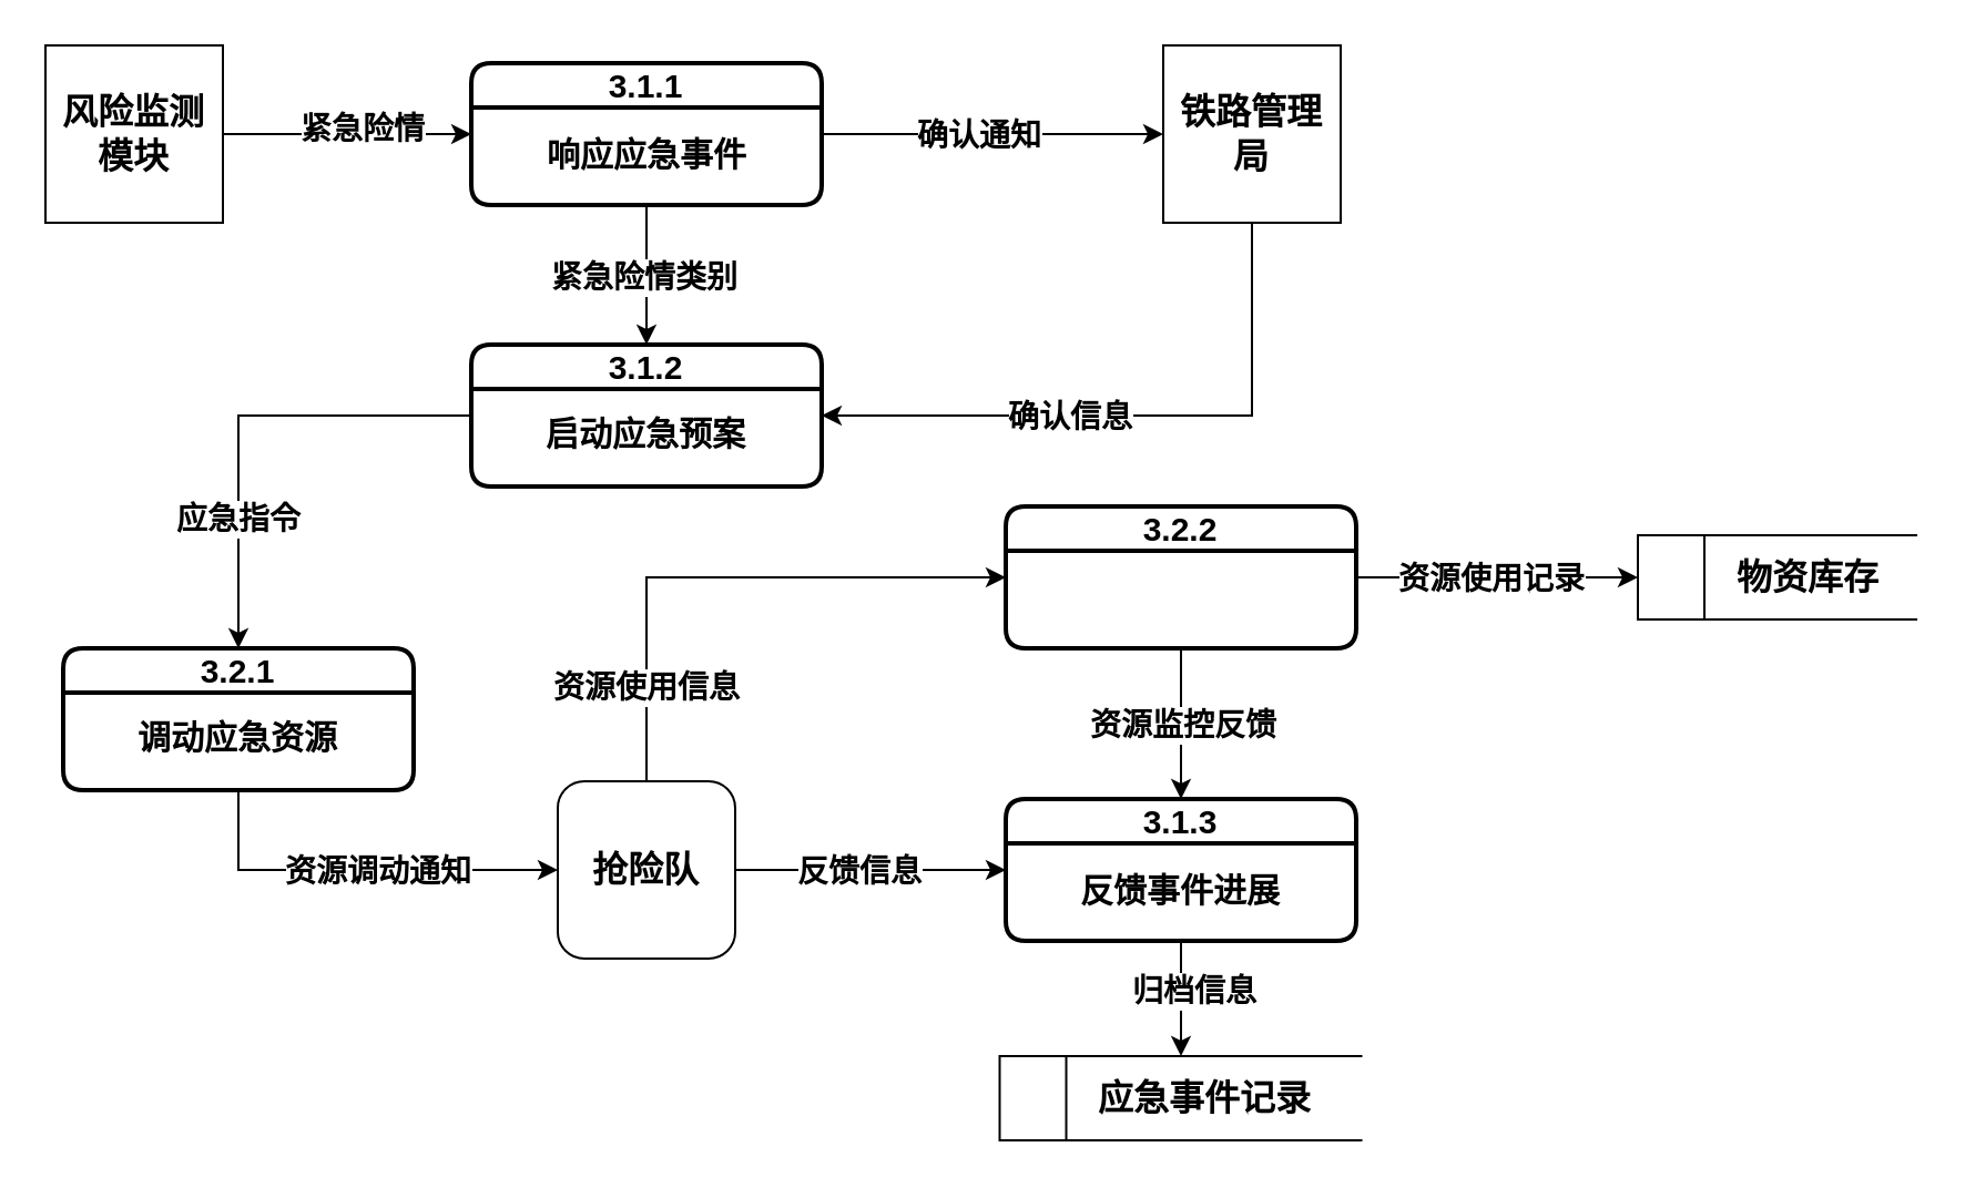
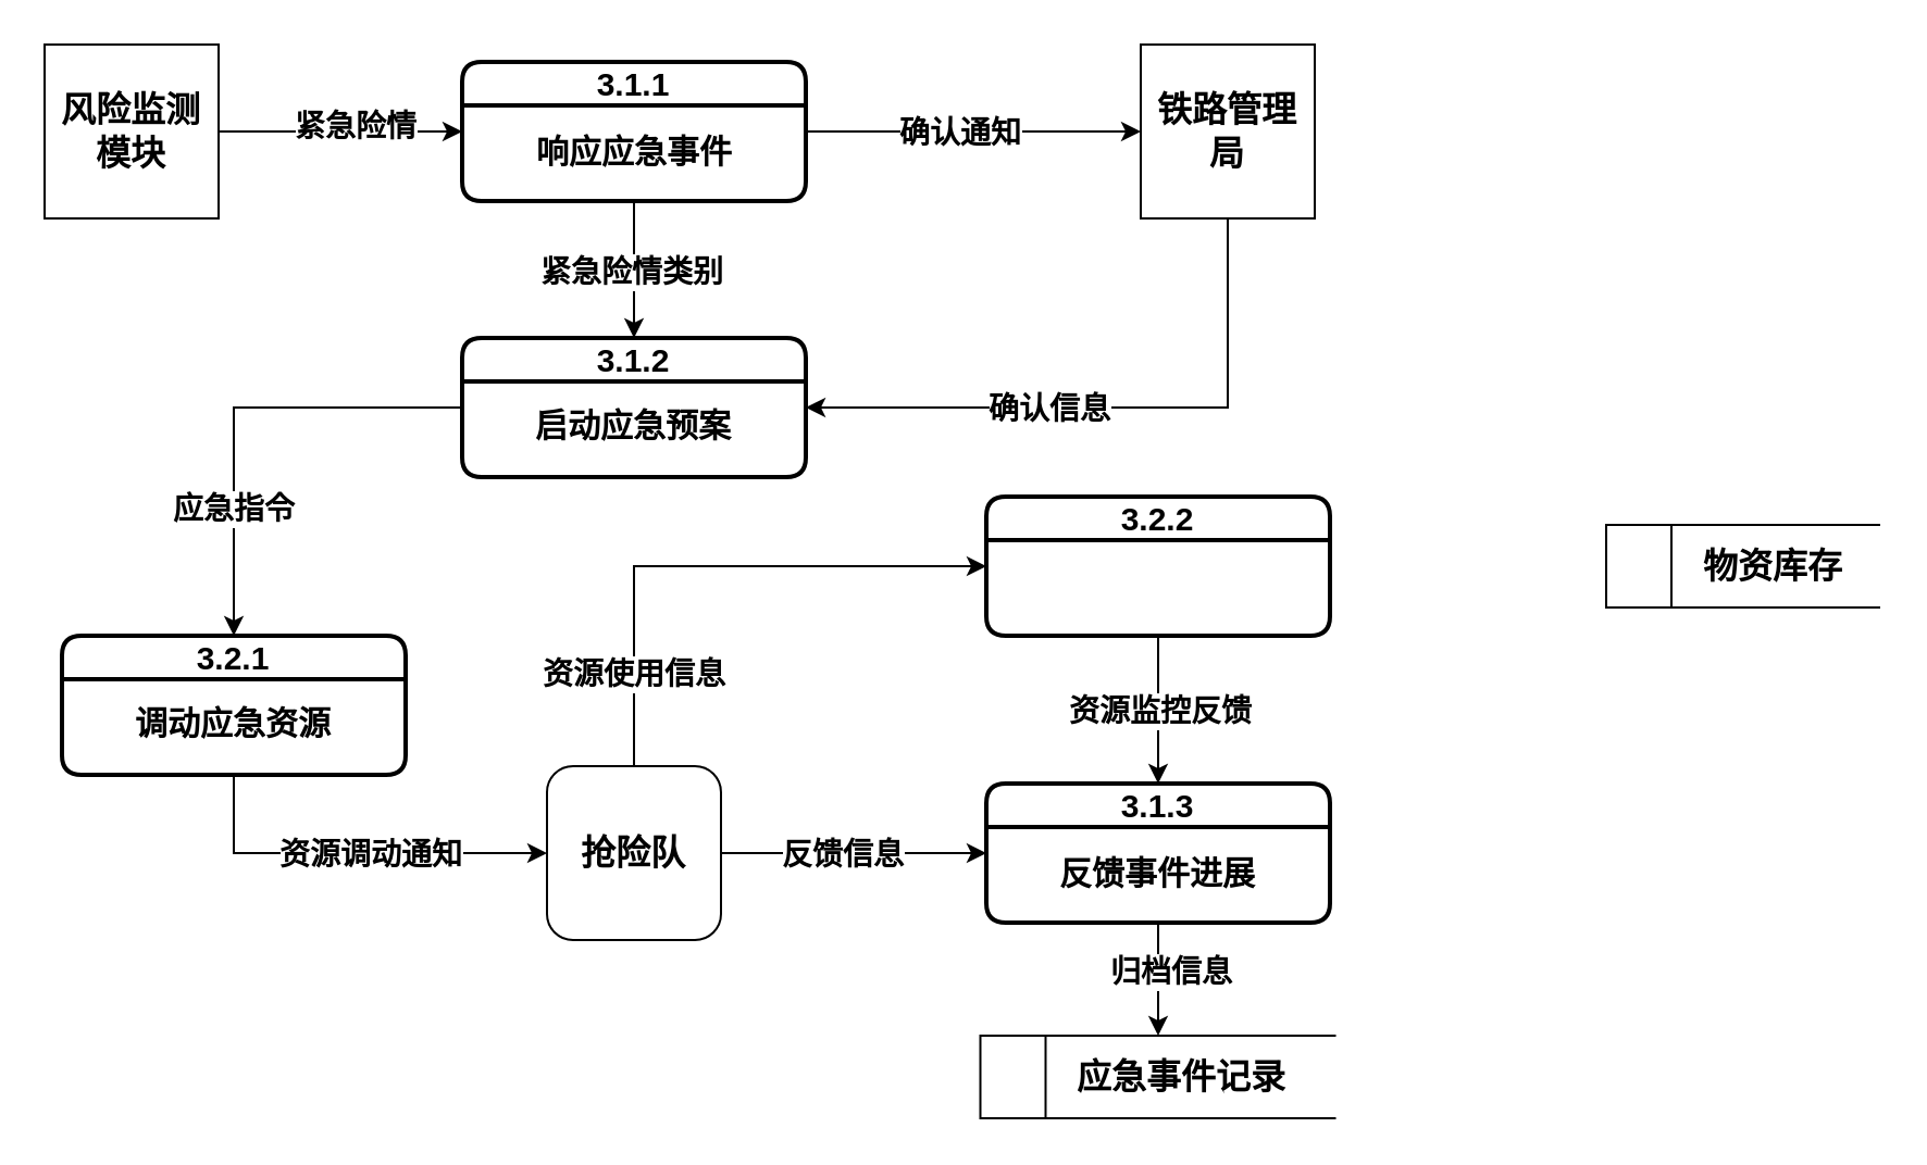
- <mxCell id="16" style="edgeStyle=orthogonalEdgeStyle;rounded=0;orthogonalLoop=1;jettySize=auto;html=1;exitX=1;exitY=0.5;exitDx=0;exitDy=0;entryX=0;entryY=0.5;entryDx=0;entryDy=0;" edge="1" parent="1" source="18" target="37"><mxGeometry relative="1" as="geometry" /></mxCell>
- <mxCell id="17" value="&lt;b style=&quot;font-size: 14px;&quot;&gt;资源使用记录&lt;/b&gt;" style="edgeLabel;html=1;align=center;verticalAlign=middle;resizable=0;points=[];" vertex="1" connectable="0" parent="16"><mxGeometry x="-0.292" y="-1" relative="1" as="geometry"><mxPoint x="15" y="-1" as="offset" /></mxGeometry></mxCell>
